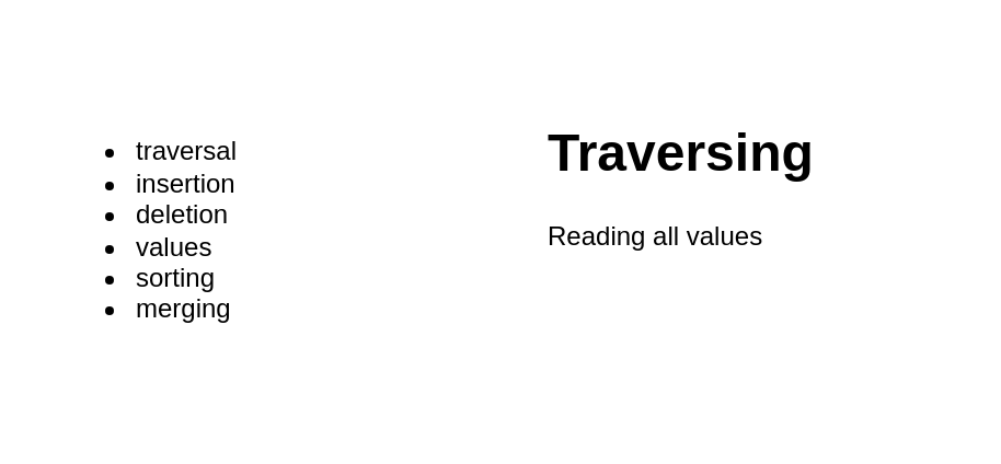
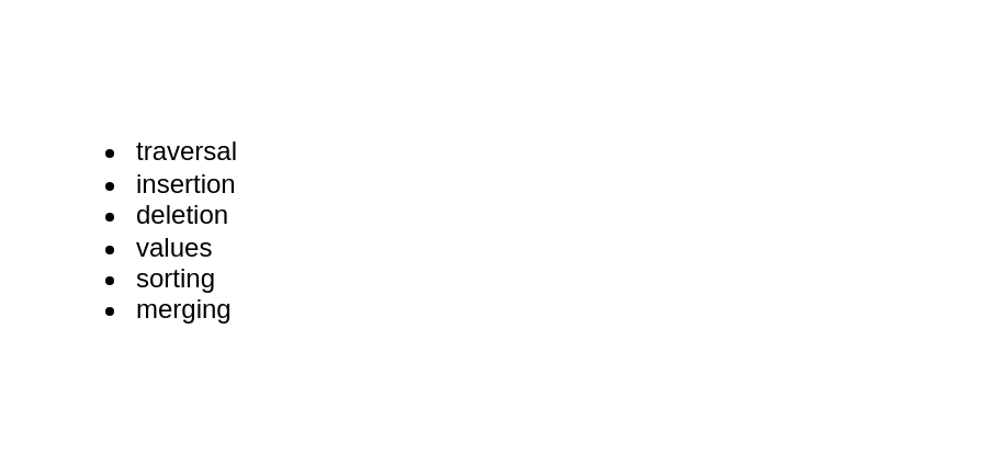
- <mxCell id="3" value="&lt;h1&gt;Traversing&lt;/h1&gt;&lt;p&gt;Reading all values&lt;/p&gt;" style="text;html=1;strokeColor=none;fillColor=none;spacing=5;spacingTop=-20;whiteSpace=wrap;overflow=hidden;rounded=0;" vertex="1" parent="1"><mxGeometry x="245" y="50" width="190" height="120" as="geometry" /></mxCell>
